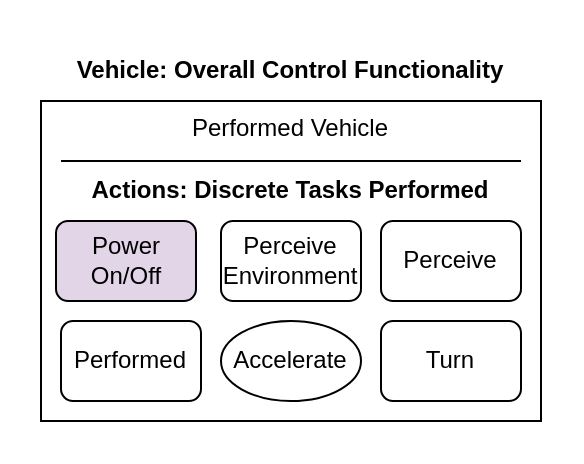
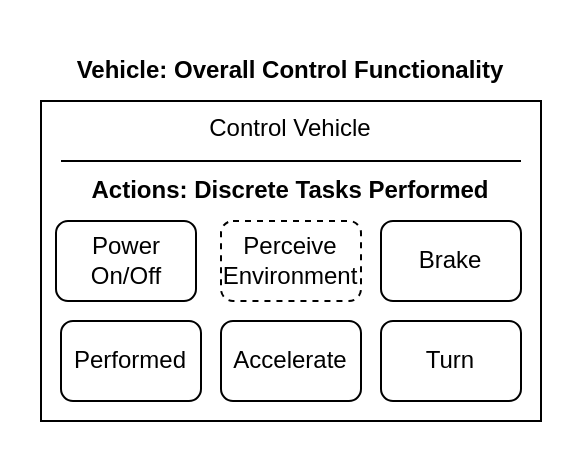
- <mxCell id="2" value="Performed Vehicle" style="rounded=0;whiteSpace=wrap;html=1;horizontal=1;verticalAlign=top;" vertex="1" parent="1"><mxGeometry x="20" y="50" width="250" height="160" as="geometry" /></mxCell>
+ <mxCell id="2" value="Control Vehicle" style="rounded=0;whiteSpace=wrap;html=1;horizontal=1;verticalAlign=top;" vertex="1" parent="1"><mxGeometry x="20" y="50" width="250" height="160" as="geometry" /></mxCell>
- <mxCell id="7" value="Power On/Off" style="rounded=1;whiteSpace=wrap;html=1;fillColor=#e1d5e7;" vertex="1" parent="1"><mxGeometry x="27.5" y="110" width="70" height="40" as="geometry" /></mxCell>
+ <mxCell id="7" value="Power On/Off" style="rounded=1;whiteSpace=wrap;html=1;" vertex="1" parent="1"><mxGeometry x="27.5" y="110" width="70" height="40" as="geometry" /></mxCell>
- <mxCell id="6" value="Perceive Environment" style="rounded=1;whiteSpace=wrap;html=1;" vertex="1" parent="1"><mxGeometry x="110" y="110" width="70" height="40" as="geometry" /></mxCell>
+ <mxCell id="6" value="Perceive Environment" style="rounded=1;whiteSpace=wrap;html=1;dashed=1;" vertex="1" parent="1"><mxGeometry x="110" y="110" width="70" height="40" as="geometry" /></mxCell>
- <mxCell id="5" value="Perceive" style="rounded=1;whiteSpace=wrap;html=1;" vertex="1" parent="1"><mxGeometry x="190" y="110" width="70" height="40" as="geometry" /></mxCell>
+ <mxCell id="5" value="Brake" style="rounded=1;whiteSpace=wrap;html=1;" vertex="1" parent="1"><mxGeometry x="190" y="110" width="70" height="40" as="geometry" /></mxCell>
- <mxCell id="4" value="Accelerate" style="ellipse;whiteSpace=wrap;html=1;" vertex="1" parent="1"><mxGeometry x="110" y="160" width="70" height="40" as="geometry" /></mxCell>
+ <mxCell id="4" value="Accelerate" style="rounded=1;whiteSpace=wrap;html=1;" vertex="1" parent="1"><mxGeometry x="110" y="160" width="70" height="40" as="geometry" /></mxCell>
